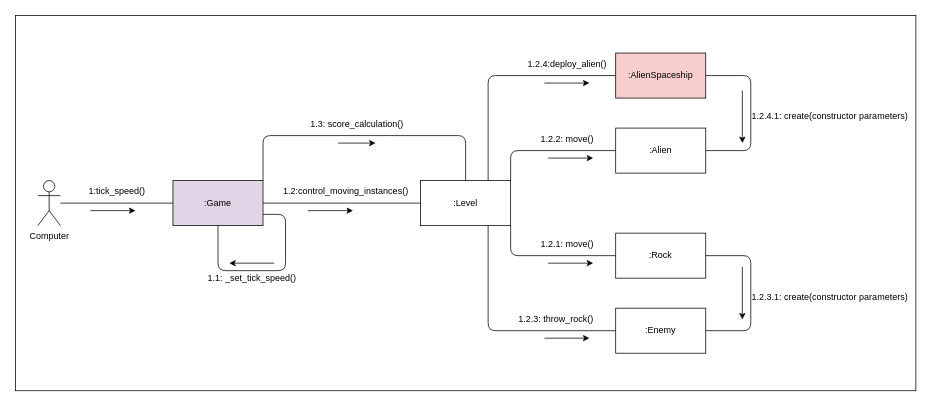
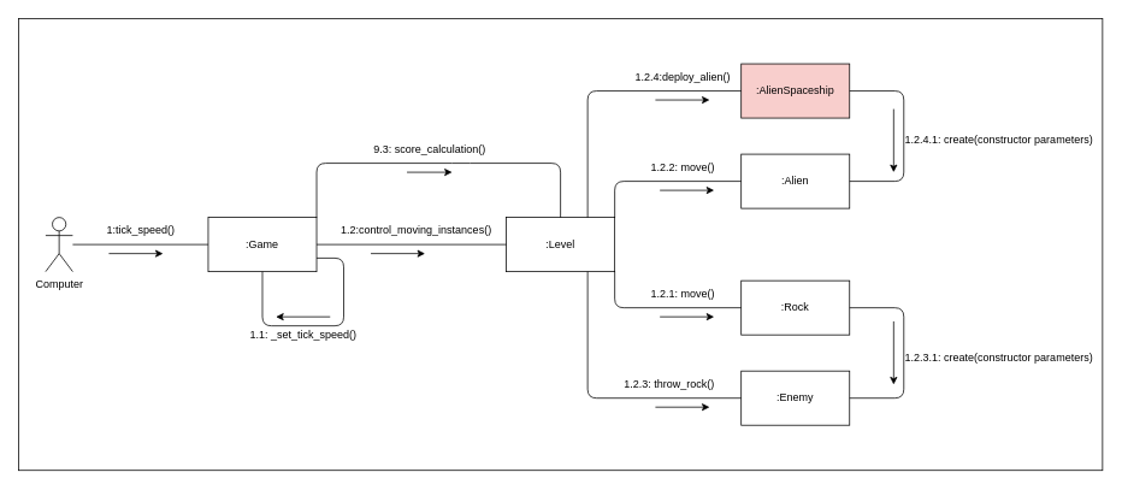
- <mxCell id="38" value="1.3: score_calculation()" style="text;html=1;align=center;verticalAlign=middle;resizable=0;points=[];autosize=1;strokeColor=none;fillColor=none;" vertex="1" parent="1"><mxGeometry x="400" y="150" width="150" height="30" as="geometry" /></mxCell>
+ <mxCell id="38" value="9.3: score_calculation()" style="text;html=1;align=center;verticalAlign=middle;resizable=0;points=[];autosize=1;strokeColor=none;fillColor=none;" vertex="1" parent="1"><mxGeometry x="400" y="150" width="150" height="30" as="geometry" /></mxCell>
- <mxCell id="4" value=":Game" style="whiteSpace=wrap;html=1;fillColor=#e1d5e7;" parent="1" vertex="1"><mxGeometry x="230" y="240" width="120" height="60" as="geometry" /></mxCell>
+ <mxCell id="4" value=":Game" style="whiteSpace=wrap;html=1;" parent="1" vertex="1"><mxGeometry x="230" y="240" width="120" height="60" as="geometry" /></mxCell>
